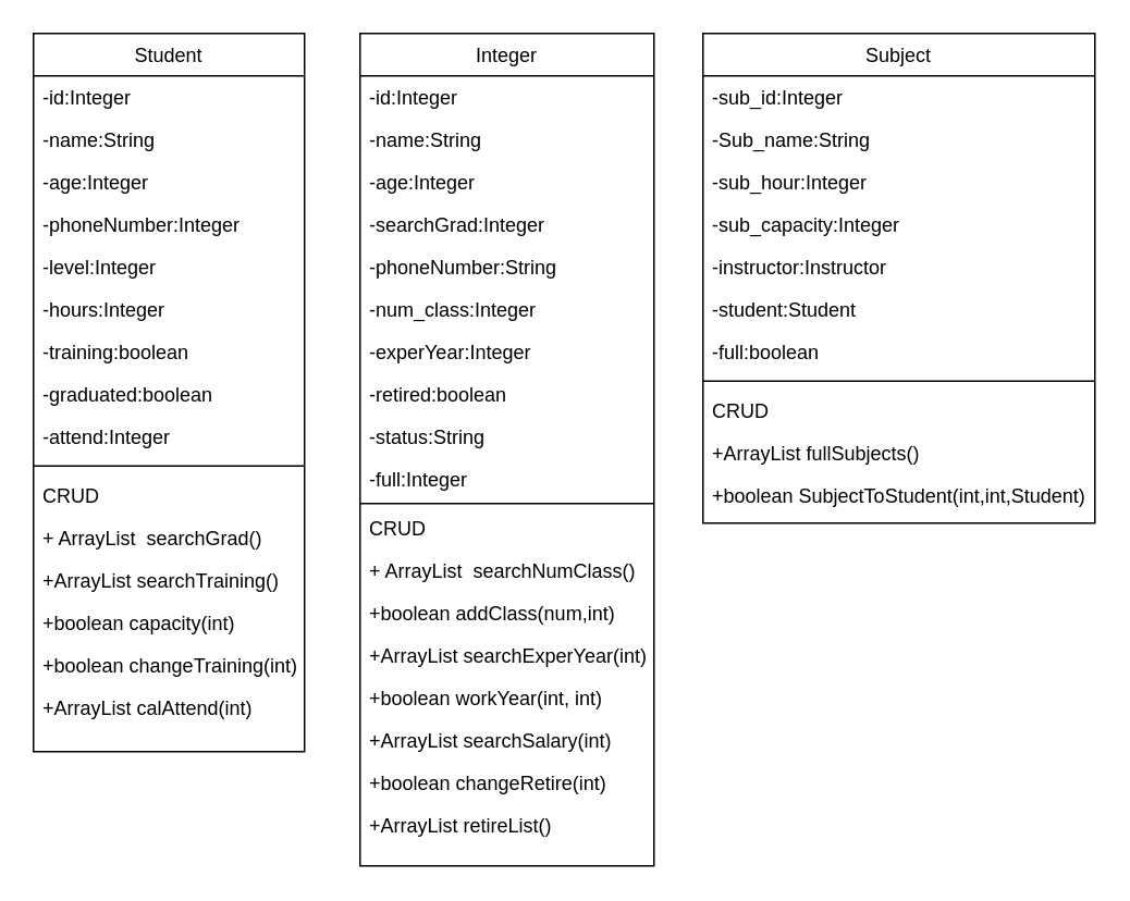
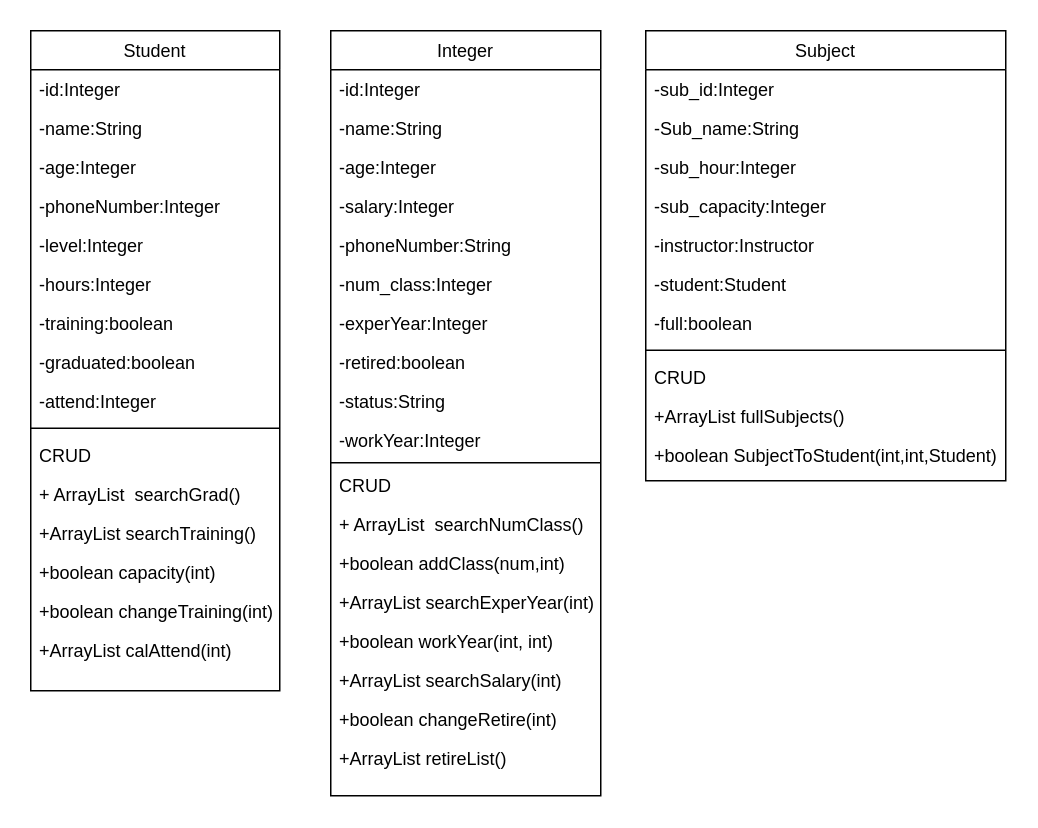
- <mxCell id="23" value="-searchGrad:Integer" style="text;align=left;verticalAlign=top;spacingLeft=4;spacingRight=4;overflow=hidden;rotatable=0;points=[[0,0.5],[1,0.5]];portConstraint=eastwest;rounded=0;shadow=0;html=0;" vertex="1" parent="19"><mxGeometry y="104" width="180" height="26" as="geometry" /></mxCell>
+ <mxCell id="23" value="-salary:Integer" style="text;align=left;verticalAlign=top;spacingLeft=4;spacingRight=4;overflow=hidden;rotatable=0;points=[[0,0.5],[1,0.5]];portConstraint=eastwest;rounded=0;shadow=0;html=0;" vertex="1" parent="19"><mxGeometry y="104" width="180" height="26" as="geometry" /></mxCell>
- <mxCell id="29" value="-full:Integer" style="text;align=left;verticalAlign=top;spacingLeft=4;spacingRight=4;overflow=hidden;rotatable=0;points=[[0,0.5],[1,0.5]];portConstraint=eastwest;rounded=0;shadow=0;html=0;" vertex="1" parent="19"><mxGeometry y="260" width="180" height="26" as="geometry" /></mxCell>
+ <mxCell id="29" value="-workYear:Integer" style="text;align=left;verticalAlign=top;spacingLeft=4;spacingRight=4;overflow=hidden;rotatable=0;points=[[0,0.5],[1,0.5]];portConstraint=eastwest;rounded=0;shadow=0;html=0;" vertex="1" parent="19"><mxGeometry y="260" width="180" height="26" as="geometry" /></mxCell>
